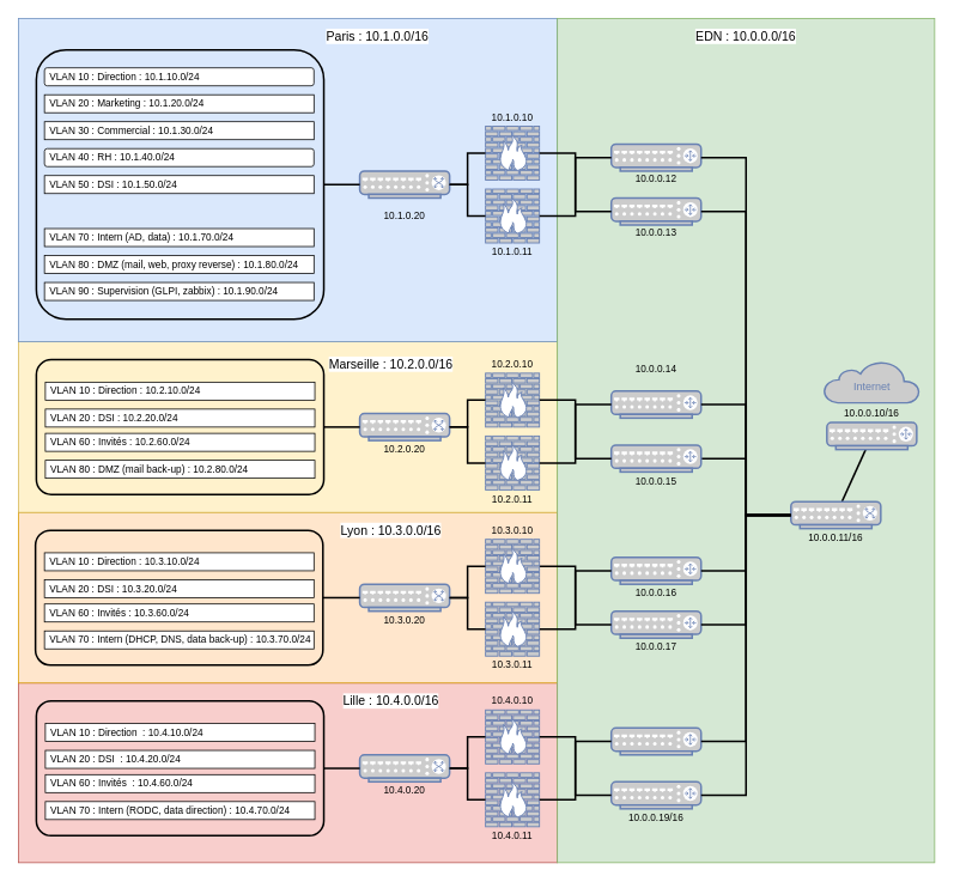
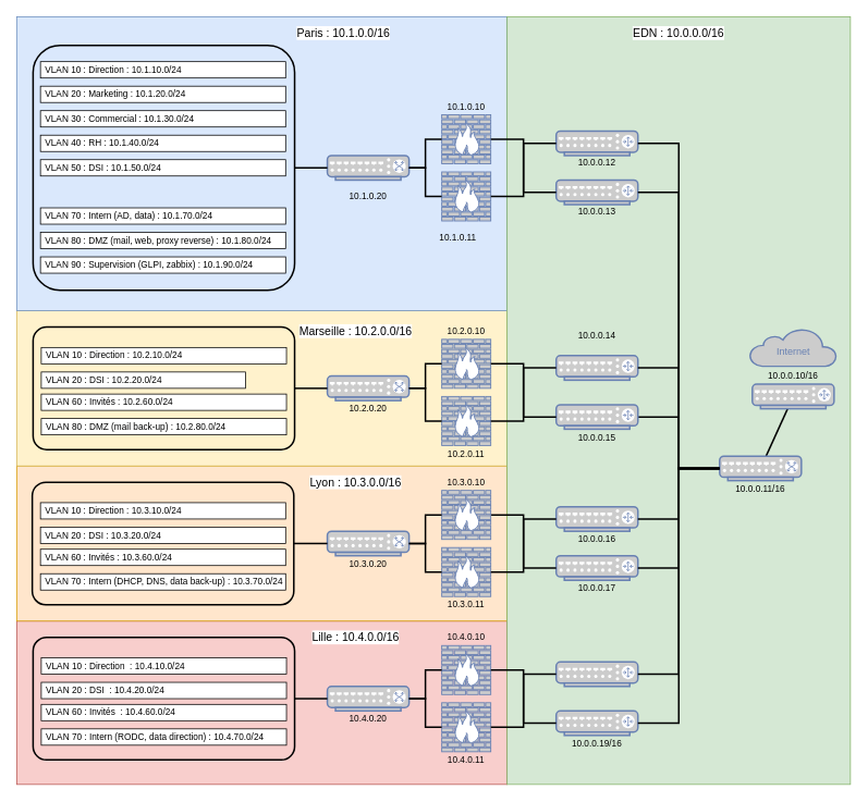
- <mxCell id="44" value="VLAN 10 : Direction : 10.1.10.0/24" style="whiteSpace=wrap;html=1;fontFamily=Helvetica;fontSize=11;fontColor=default;labelBackgroundColor=default;align=left;spacingLeft=4;rounded=1;" parent="1" vertex="1"><mxGeometry x="49" y="75" width="300" height="20" as="geometry" /></mxCell>
+ <mxCell id="44" value="VLAN 10 : Direction : 10.1.10.0/24" style="rounded=0;whiteSpace=wrap;html=1;fontFamily=Helvetica;fontSize=11;fontColor=default;labelBackgroundColor=default;align=left;spacingLeft=4;" parent="1" vertex="1"><mxGeometry x="49" y="75" width="300" height="20" as="geometry" /></mxCell>
- <mxCell id="41" value="VLAN 40 :&amp;nbsp;RH : 10.1.40.0/24" style="whiteSpace=wrap;html=1;fontFamily=Helvetica;fontSize=11;fontColor=default;labelBackgroundColor=default;align=left;spacingLeft=4;rounded=1;" parent="1" vertex="1"><mxGeometry x="49" y="165" width="300" height="20" as="geometry" /></mxCell>
+ <mxCell id="41" value="VLAN 40 :&amp;nbsp;RH : 10.1.40.0/24" style="rounded=0;whiteSpace=wrap;html=1;fontFamily=Helvetica;fontSize=11;fontColor=default;labelBackgroundColor=default;align=left;spacingLeft=4;" parent="1" vertex="1"><mxGeometry x="49" y="165" width="300" height="20" as="geometry" /></mxCell>
- <mxCell id="92" value="10.1.0.11" style="text;html=1;align=center;verticalAlign=middle;whiteSpace=wrap;rounded=0;fontFamily=Helvetica;fontSize=11;fontColor=default;labelBackgroundColor=none;" parent="1" vertex="1"><mxGeometry x="520" y="270" width="100" height="20" as="geometry" /></mxCell>
+ <mxCell id="92" value="10.1.0.11" style="text;html=1;align=center;verticalAlign=middle;whiteSpace=wrap;rounded=0;fontFamily=Helvetica;fontSize=11;fontColor=default;labelBackgroundColor=none;" parent="1" vertex="1"><mxGeometry x="510" y="280" width="100" height="20" as="geometry" /></mxCell>
- <mxCell id="49" value="VLAN 20 : DSI : 10.2.20.0/24" style="rounded=0;whiteSpace=wrap;html=1;fontFamily=Helvetica;fontSize=11;fontColor=default;labelBackgroundColor=default;align=left;spacingLeft=4;" parent="1" vertex="1"><mxGeometry x="50" y="455" width="300" height="20" as="geometry" /></mxCell>
+ <mxCell id="49" value="VLAN 20 : DSI : 10.2.20.0/24" style="rounded=0;whiteSpace=wrap;html=1;fontFamily=Helvetica;fontSize=11;fontColor=default;labelBackgroundColor=default;align=left;spacingLeft=4;" parent="1" vertex="1"><mxGeometry x="50" y="455" width="250" height="20" as="geometry" /></mxCell>
